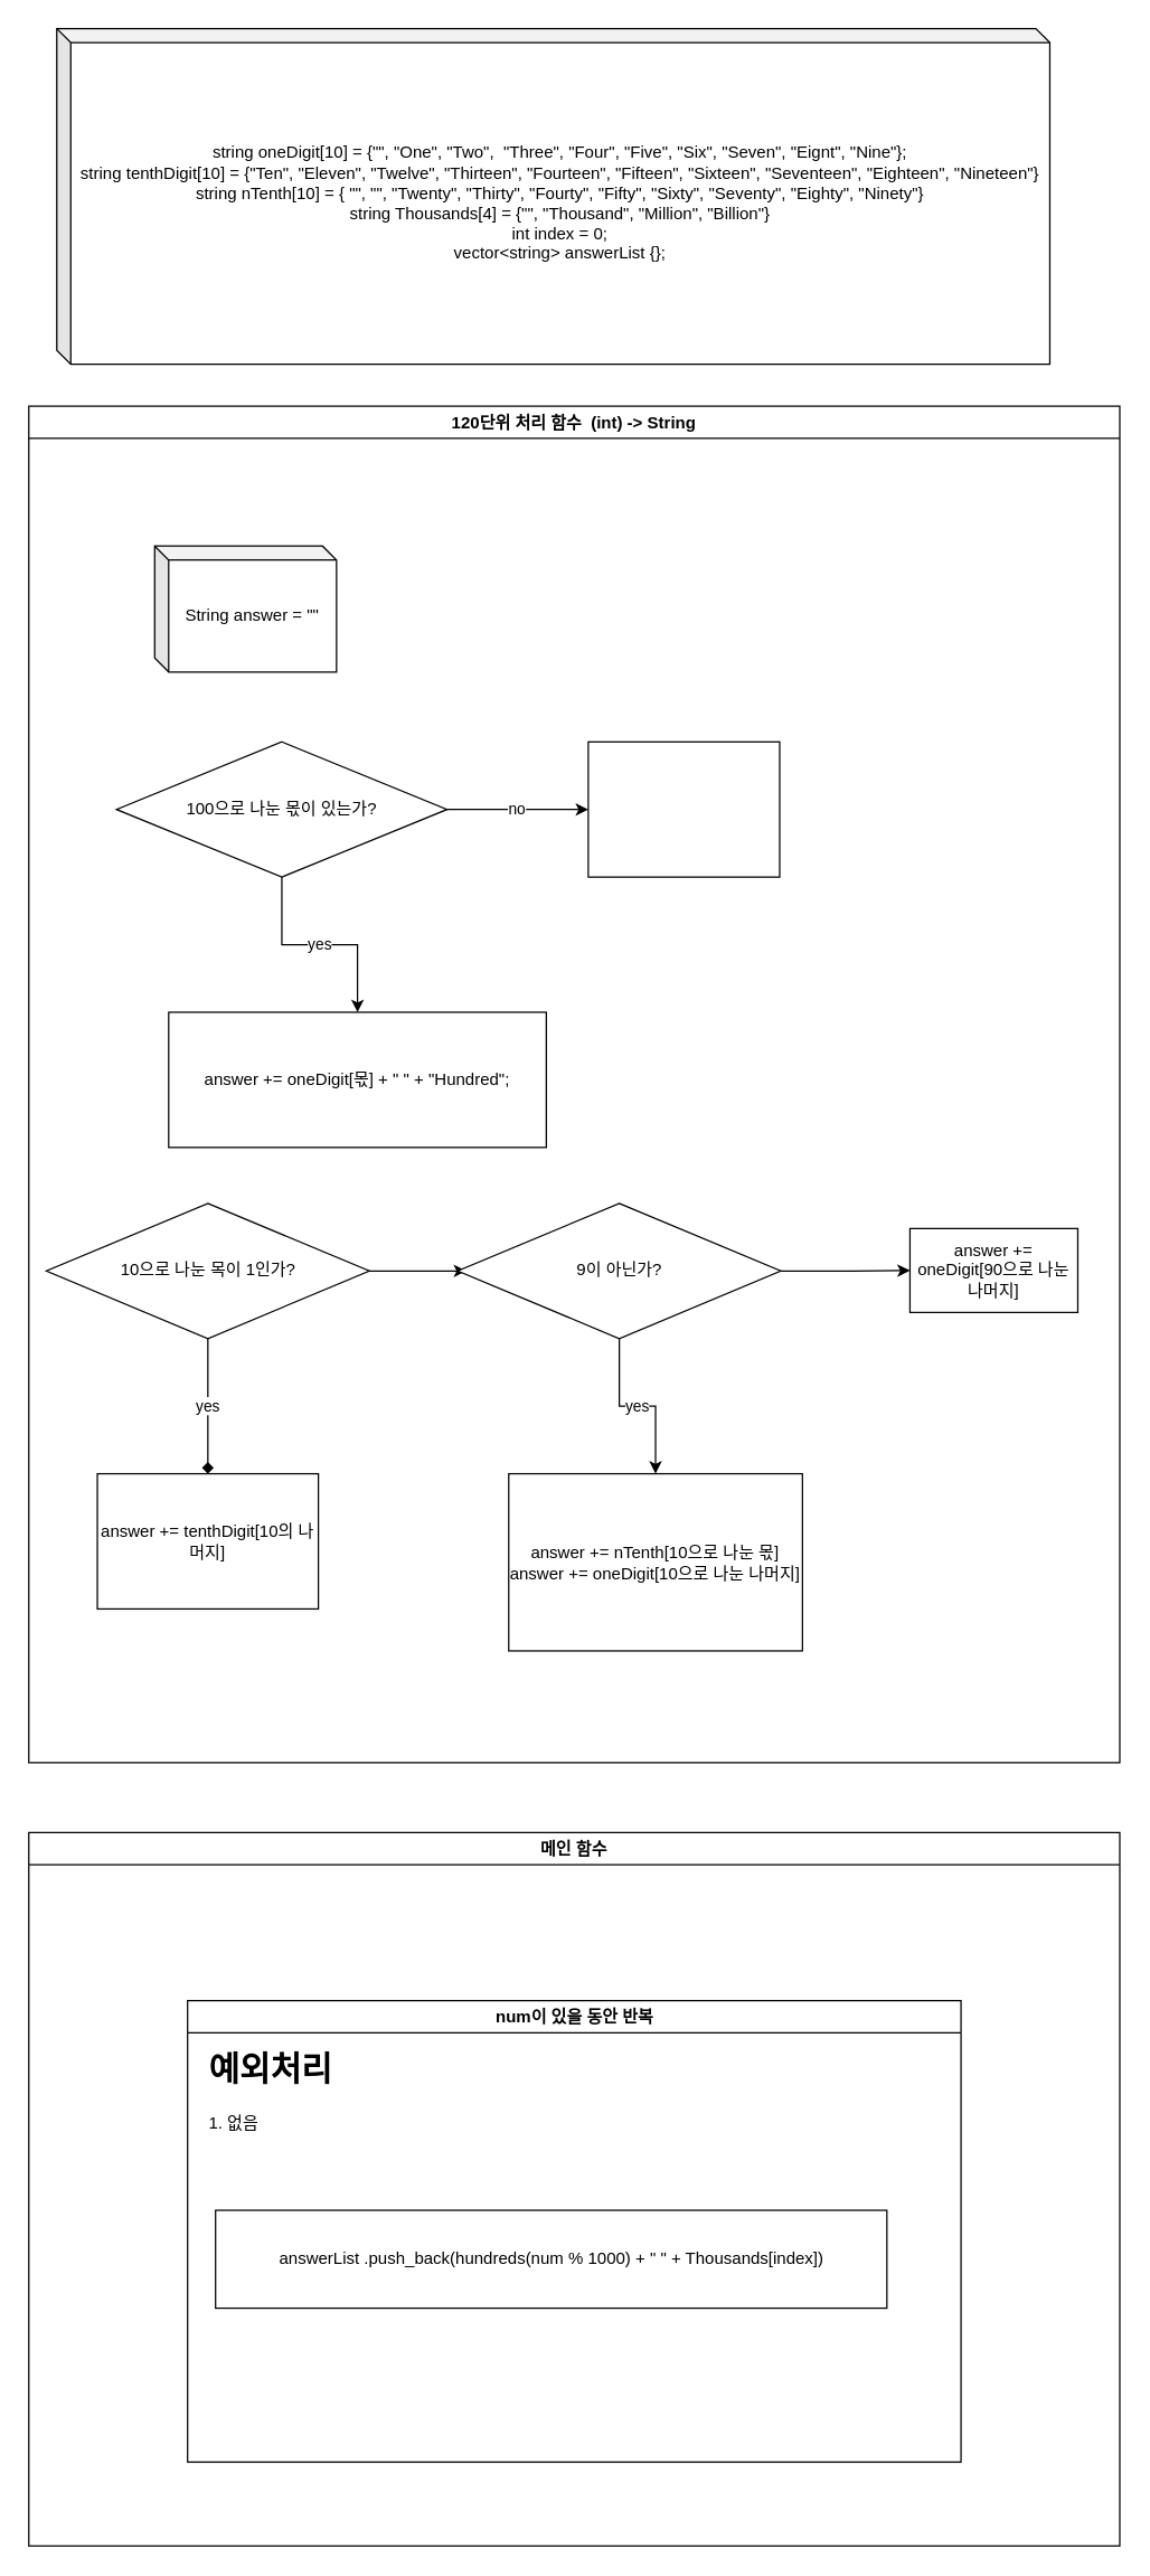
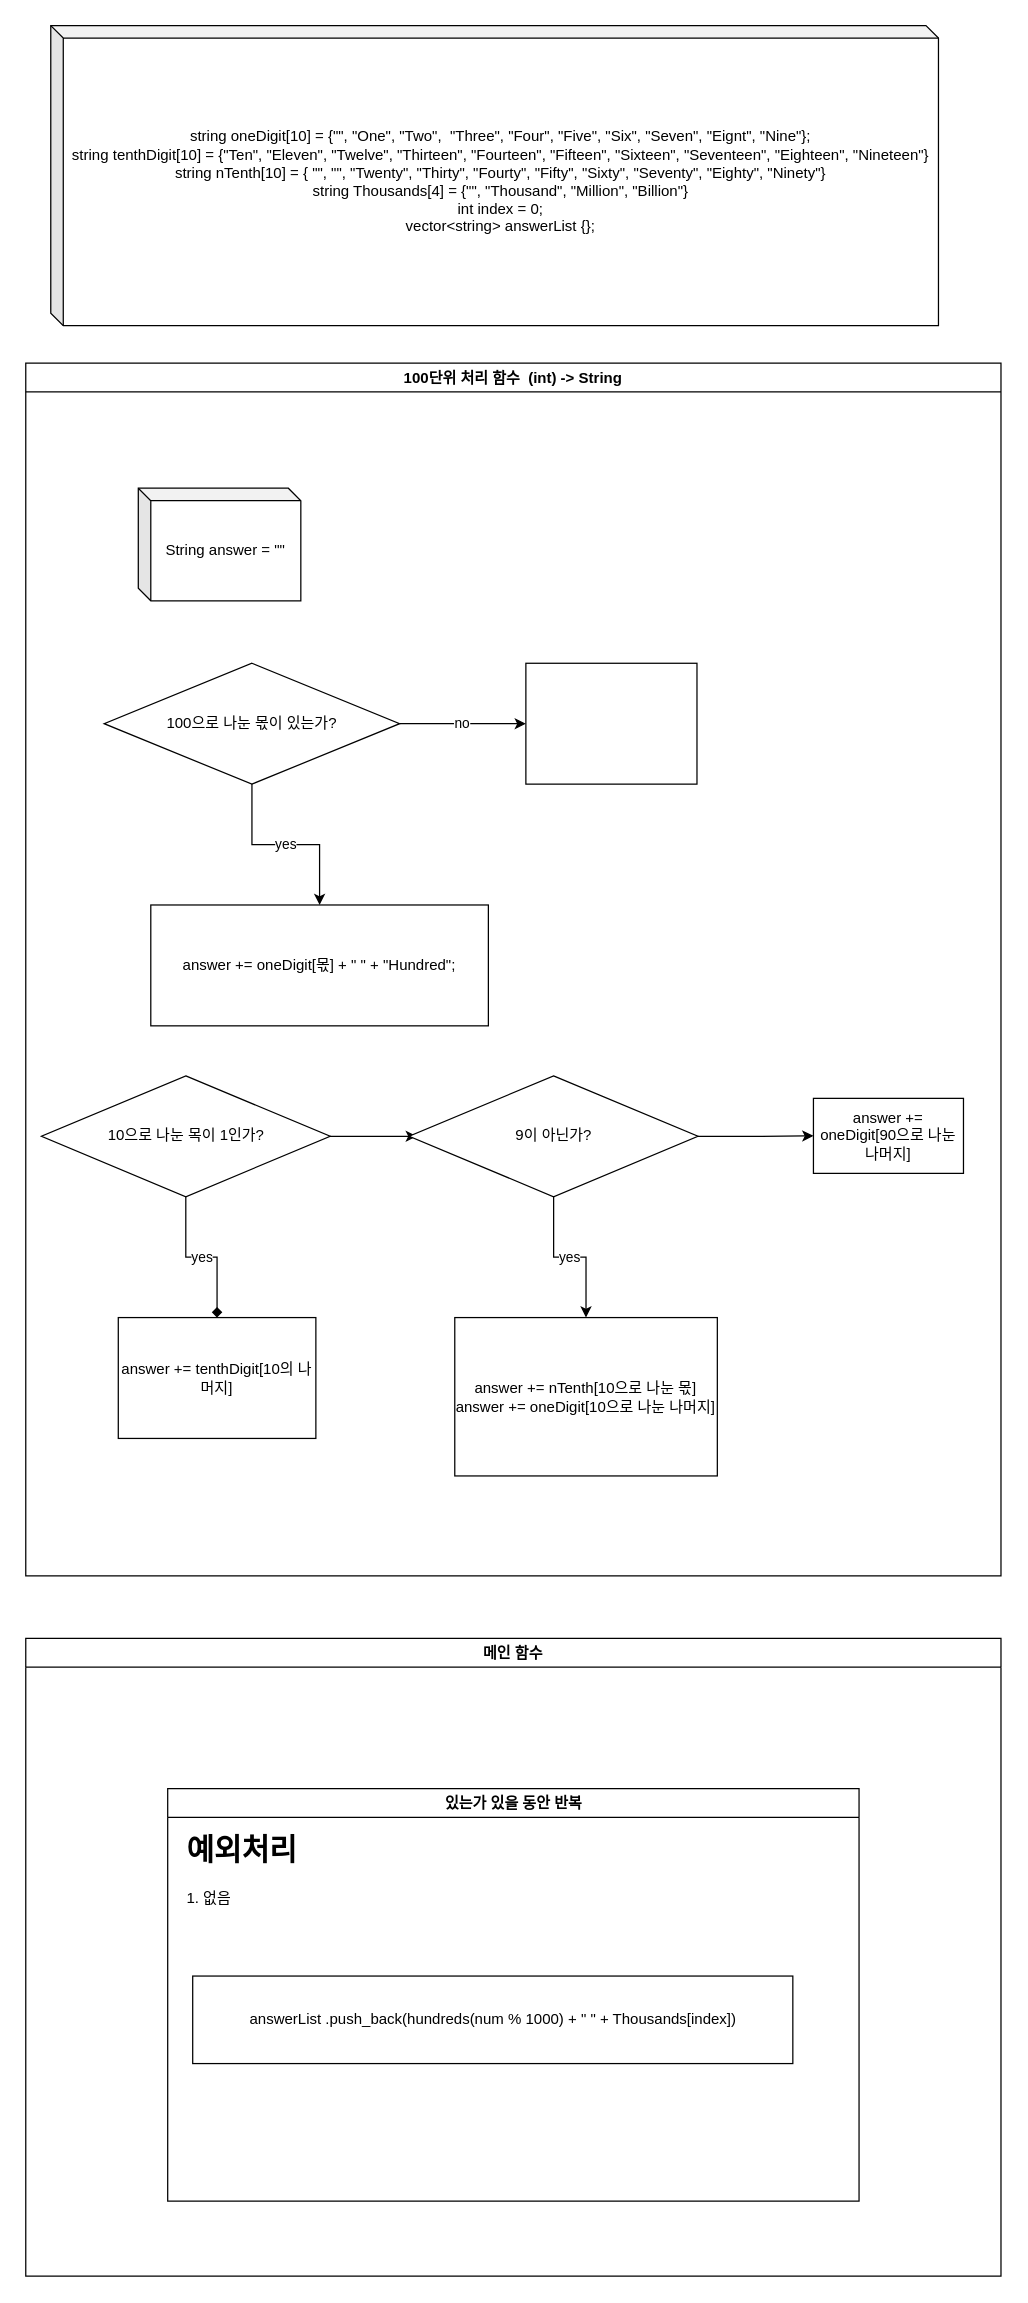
- <mxCell id="3" value="120단위 처리 함수&amp;nbsp; (int) -&amp;gt; String" style="swimlane;whiteSpace=wrap;html=1;" vertex="1" parent="1"><mxGeometry x="20" y="290" width="780" height="970" as="geometry" /></mxCell>
+ <mxCell id="3" value="100단위 처리 함수&amp;nbsp; (int) -&amp;gt; String" style="swimlane;whiteSpace=wrap;html=1;" vertex="1" parent="1"><mxGeometry x="20" y="290" width="780" height="970" as="geometry" /></mxCell>
- <mxCell id="14" value="answer += tenthDigit[10의 나머지]" style="whiteSpace=wrap;html=1;rounded=0;" vertex="1" parent="11"><mxGeometry y="193.333" width="158.035" height="96.667" as="geometry" /></mxCell>
+ <mxCell id="14" value="answer += tenthDigit[10의 나머지]" style="whiteSpace=wrap;html=1;rounded=0;" vertex="1" parent="11"><mxGeometry x="25" y="193.333" width="158.035" height="96.667" as="geometry" /></mxCell>
- <mxCell id="23" value="num이 있을 동안 반복" style="swimlane;whiteSpace=wrap;html=1;" vertex="1" parent="22"><mxGeometry x="113.52" y="120" width="552.96" height="330" as="geometry" /></mxCell>
+ <mxCell id="23" value="있는가 있을 동안 반복" style="swimlane;whiteSpace=wrap;html=1;" vertex="1" parent="22"><mxGeometry x="113.52" y="120" width="552.96" height="330" as="geometry" /></mxCell>
